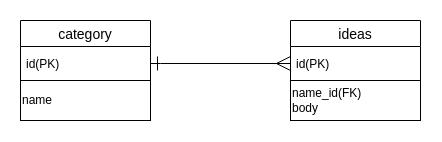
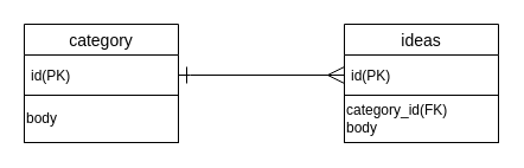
- <mxCell id="4" value="&lt;span&gt;name&lt;/span&gt;" style="whiteSpace=wrap;html=1;align=left;fillColor=none;" vertex="1" parent="2"><mxGeometry y="60" width="130" height="40" as="geometry" /></mxCell>
+ <mxCell id="4" value="&lt;span&gt;body&lt;/span&gt;" style="whiteSpace=wrap;html=1;align=left;fillColor=none;" vertex="1" parent="2"><mxGeometry y="60" width="130" height="40" as="geometry" /></mxCell>
- <mxCell id="7" value="&lt;span&gt;name_id(FK)&lt;/span&gt;&lt;br style=&quot;padding: 0px ; margin: 0px&quot;&gt;&lt;span&gt;body&lt;/span&gt;" style="whiteSpace=wrap;html=1;align=left;fillColor=none;" vertex="1" parent="5"><mxGeometry y="60" width="130" height="40" as="geometry" /></mxCell>
+ <mxCell id="7" value="&lt;span&gt;category_id(FK)&lt;/span&gt;&lt;br style=&quot;padding: 0px ; margin: 0px&quot;&gt;&lt;span&gt;body&lt;/span&gt;" style="whiteSpace=wrap;html=1;align=left;fillColor=none;" vertex="1" parent="5"><mxGeometry y="60" width="130" height="40" as="geometry" /></mxCell>
